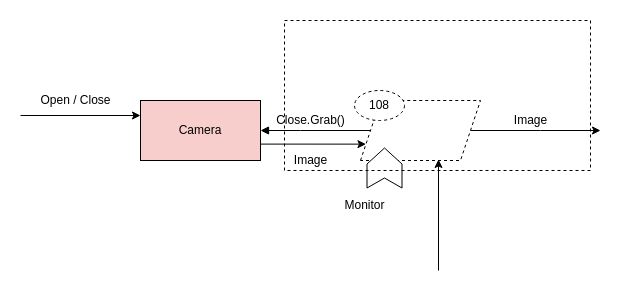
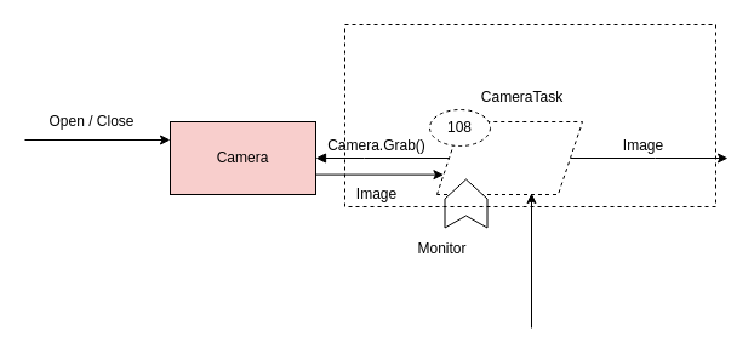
+ <mxCell id="5" value="CameraTask" style="text;html=1;align=center;verticalAlign=middle;resizable=0;points=[];autosize=1;strokeColor=none;" vertex="1" parent="1"><mxGeometry x="390" y="70" width="80" height="20" as="geometry" /></mxCell>
- <mxCell id="10" value="Close.Grab()" style="text;html=1;align=center;verticalAlign=middle;resizable=0;points=[];autosize=1;strokeColor=none;" vertex="1" parent="1"><mxGeometry x="260" y="110" width="100" height="20" as="geometry" /></mxCell>
+ <mxCell id="10" value="Camera.Grab()" style="text;html=1;align=center;verticalAlign=middle;resizable=0;points=[];autosize=1;strokeColor=none;" vertex="1" parent="1"><mxGeometry x="260" y="110" width="100" height="20" as="geometry" /></mxCell>
